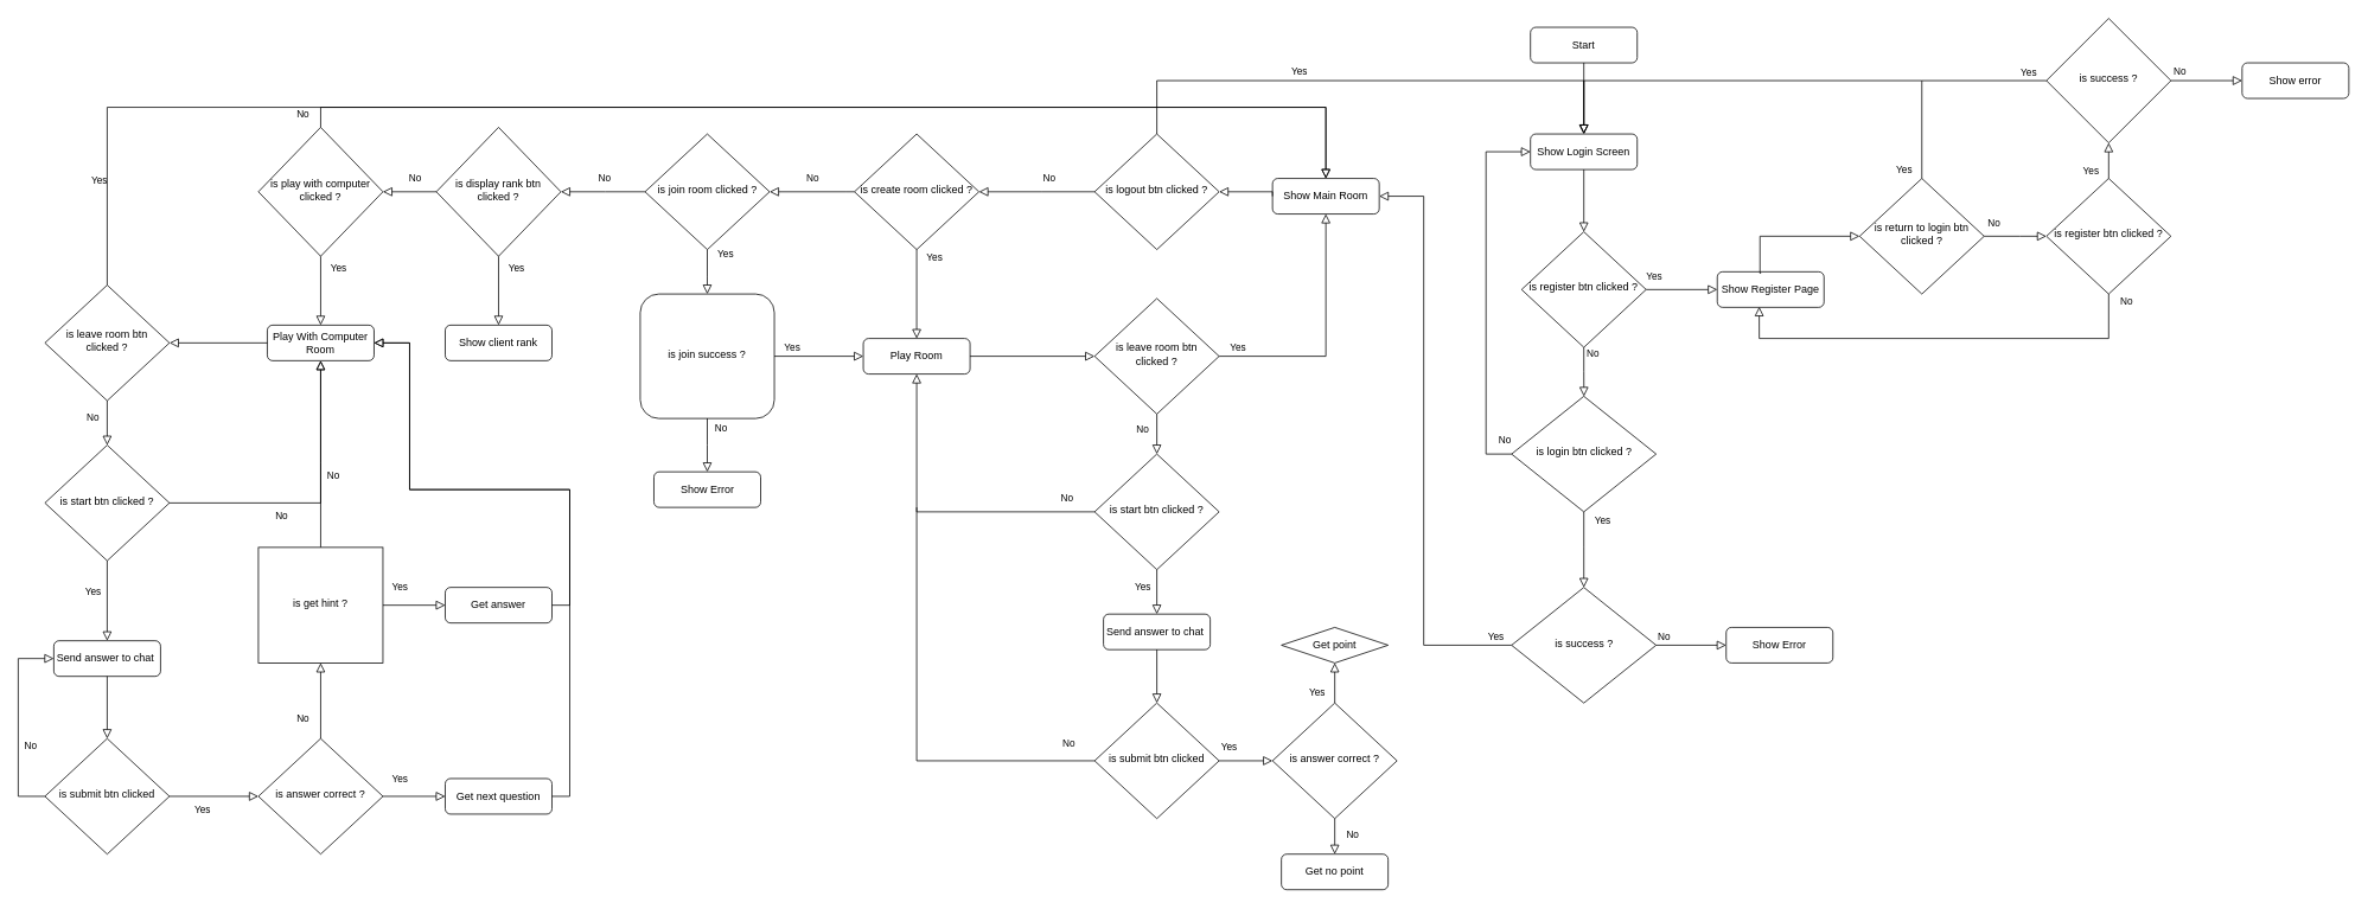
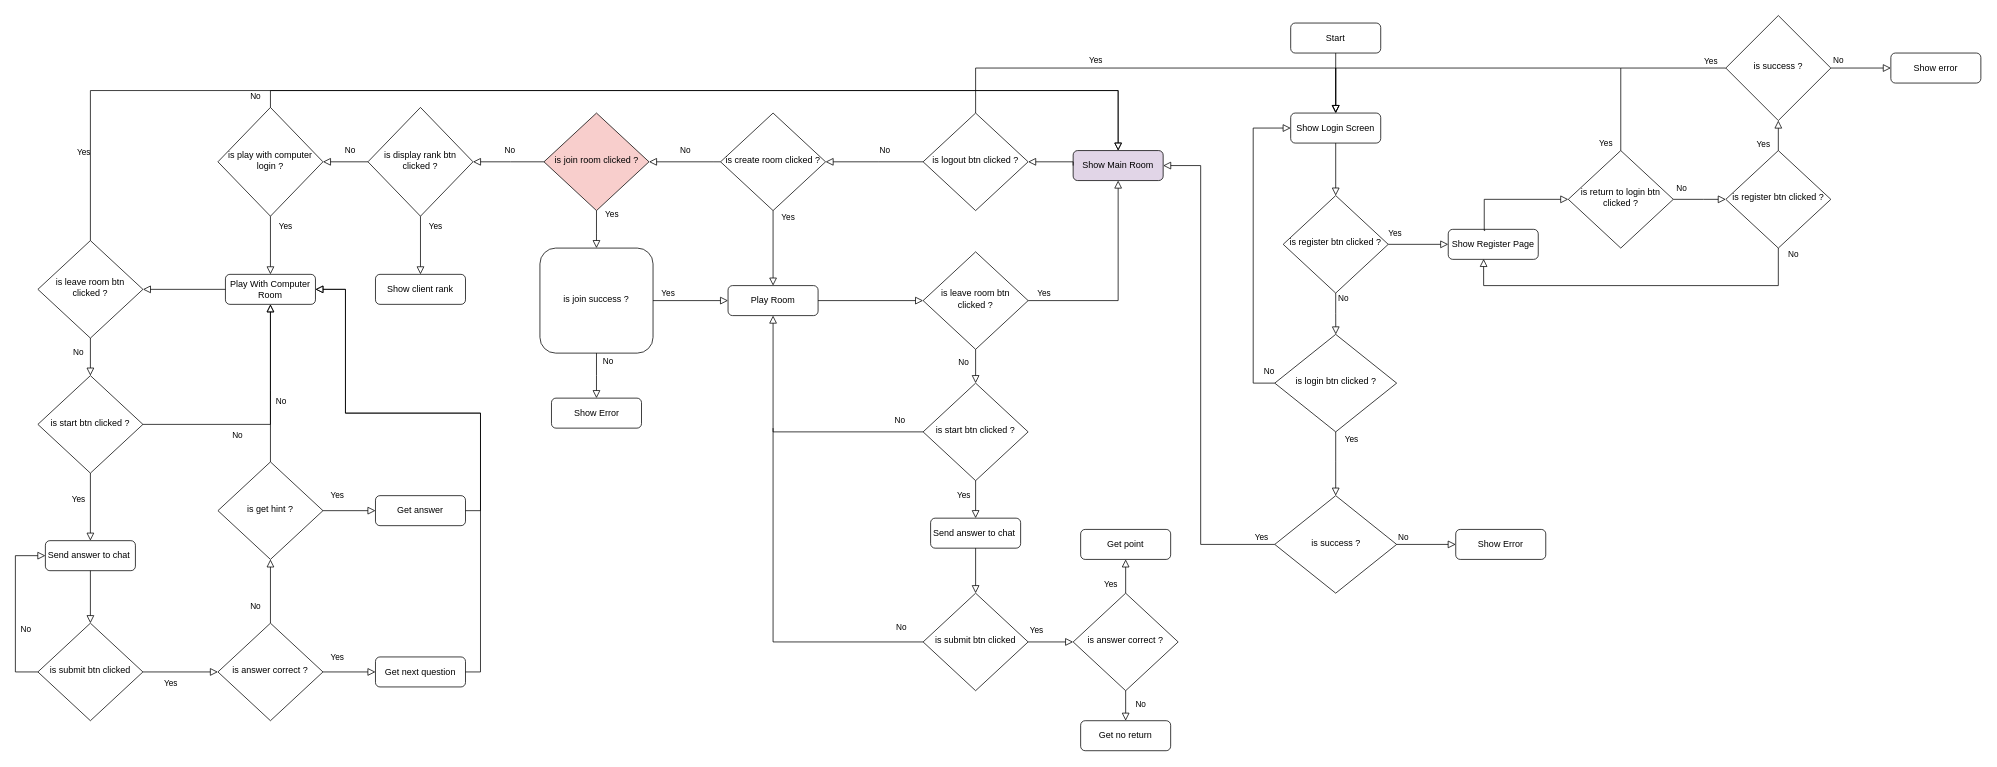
- <mxCell id="68" value="is play with computer clicked ?" style="rhombus;whiteSpace=wrap;html=1;shadow=0;fontFamily=Helvetica;fontSize=12;align=center;strokeWidth=1;spacing=6;spacingTop=-4;" parent="1" vertex="1"><mxGeometry x="290" y="142.5" width="140" height="145" as="geometry" /></mxCell>
+ <mxCell id="68" value="is play with computer login ?" style="rhombus;whiteSpace=wrap;html=1;shadow=0;fontFamily=Helvetica;fontSize=12;align=center;strokeWidth=1;spacing=6;spacingTop=-4;" parent="1" vertex="1"><mxGeometry x="290" y="142.5" width="140" height="145" as="geometry" /></mxCell>
- <mxCell id="23" value="is join room clicked ?" style="rhombus;whiteSpace=wrap;html=1;shadow=0;fontFamily=Helvetica;fontSize=12;align=center;strokeWidth=1;spacing=6;spacingTop=-4;" parent="1" vertex="1"><mxGeometry x="724.62" y="150" width="140" height="130" as="geometry" /></mxCell>
+ <mxCell id="23" value="is join room clicked ?" style="rhombus;whiteSpace=wrap;html=1;shadow=0;fontFamily=Helvetica;fontSize=12;align=center;strokeWidth=1;spacing=6;spacingTop=-4;fillColor=#f8cecc;" parent="1" vertex="1"><mxGeometry x="724.62" y="150" width="140" height="130" as="geometry" /></mxCell>
- <mxCell id="9" value="Show Main Room" style="rounded=1;whiteSpace=wrap;html=1;fontSize=12;glass=0;strokeWidth=1;shadow=0;" parent="1" vertex="1"><mxGeometry x="1430" y="200" width="120" height="40" as="geometry" /></mxCell>
+ <mxCell id="9" value="Show Main Room" style="rounded=1;whiteSpace=wrap;html=1;fontSize=12;glass=0;strokeWidth=1;shadow=0;fillColor=#e1d5e7;" parent="1" vertex="1"><mxGeometry x="1430" y="200" width="120" height="40" as="geometry" /></mxCell>
- <mxCell id="86" value="is get hint ?" style="whiteSpace=wrap;html=1;shadow=0;fontFamily=Helvetica;fontSize=12;align=center;strokeWidth=1;spacing=6;spacingTop=-4;rounded=0;" parent="1" vertex="1"><mxGeometry x="290" y="615" width="140" height="130" as="geometry" /></mxCell>
+ <mxCell id="86" value="is get hint ?" style="rhombus;whiteSpace=wrap;html=1;shadow=0;fontFamily=Helvetica;fontSize=12;align=center;strokeWidth=1;spacing=6;spacingTop=-4;" parent="1" vertex="1"><mxGeometry x="290" y="615" width="140" height="130" as="geometry" /></mxCell>
- <mxCell id="47" value="Get point" style="rhombus;whiteSpace=wrap;html=1;fontSize=12;glass=0;strokeWidth=1;shadow=0;" parent="1" vertex="1"><mxGeometry x="1440" y="705" width="120" height="40" as="geometry" /></mxCell>
+ <mxCell id="47" value="Get point" style="rounded=1;whiteSpace=wrap;html=1;fontSize=12;glass=0;strokeWidth=1;shadow=0;" parent="1" vertex="1"><mxGeometry x="1440" y="705" width="120" height="40" as="geometry" /></mxCell>
- <mxCell id="49" value="Get no point" style="rounded=1;whiteSpace=wrap;html=1;fontSize=12;glass=0;strokeWidth=1;shadow=0;" parent="1" vertex="1"><mxGeometry x="1440" y="960" width="120" height="40" as="geometry" /></mxCell>
+ <mxCell id="49" value="Get no return" style="rounded=1;whiteSpace=wrap;html=1;fontSize=12;glass=0;strokeWidth=1;shadow=0;" parent="1" vertex="1"><mxGeometry x="1440" y="960" width="120" height="40" as="geometry" /></mxCell>
